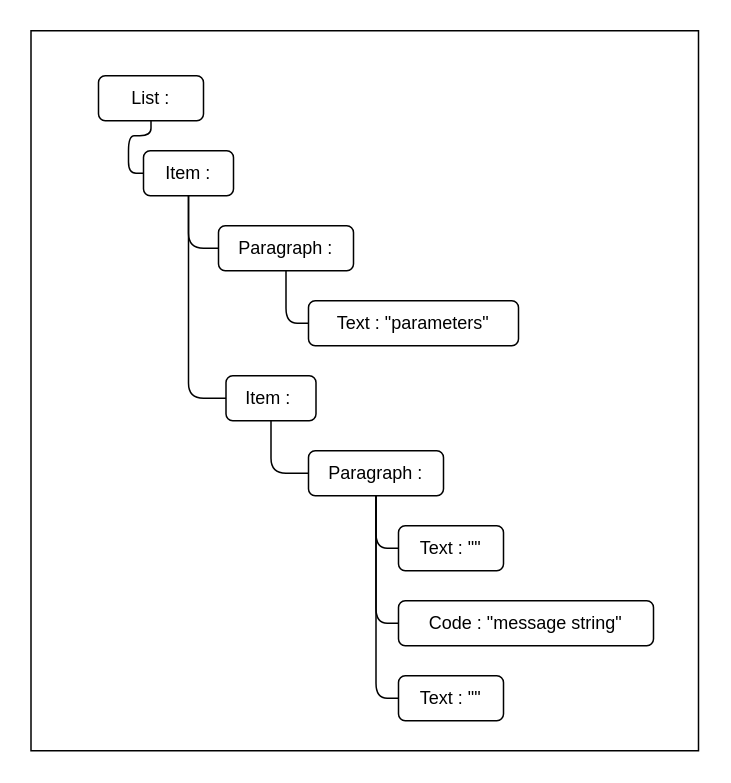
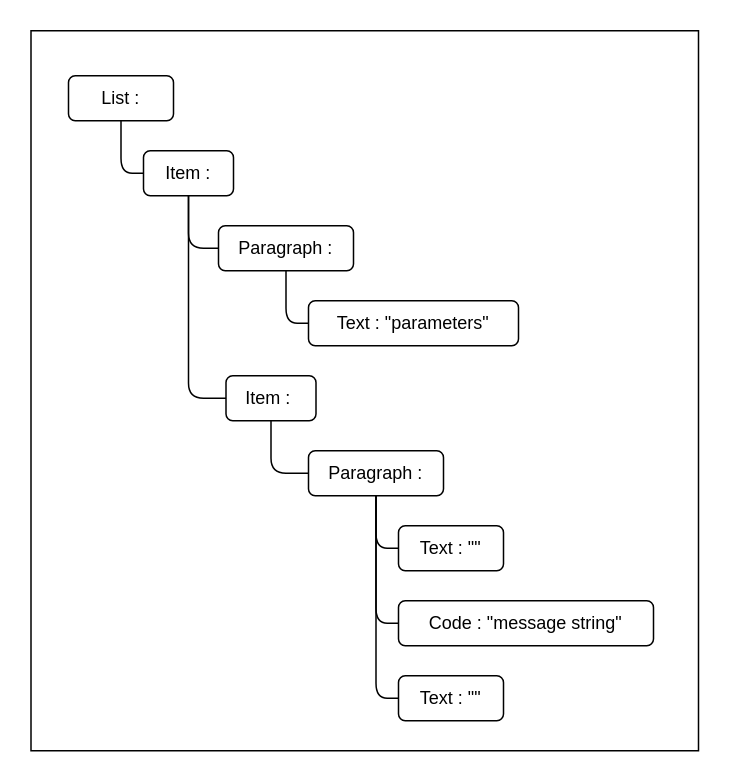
- <mxCell id="7" value="List :" style="rounded=1;whiteSpace=wrap;html=1;" parent="1" vertex="1"><mxGeometry x="65" y="50" width="70" height="30" as="geometry" /></mxCell>
+ <mxCell id="7" value="List :" style="rounded=1;whiteSpace=wrap;html=1;" parent="1" vertex="1"><mxGeometry x="45" y="50" width="70" height="30" as="geometry" /></mxCell>
